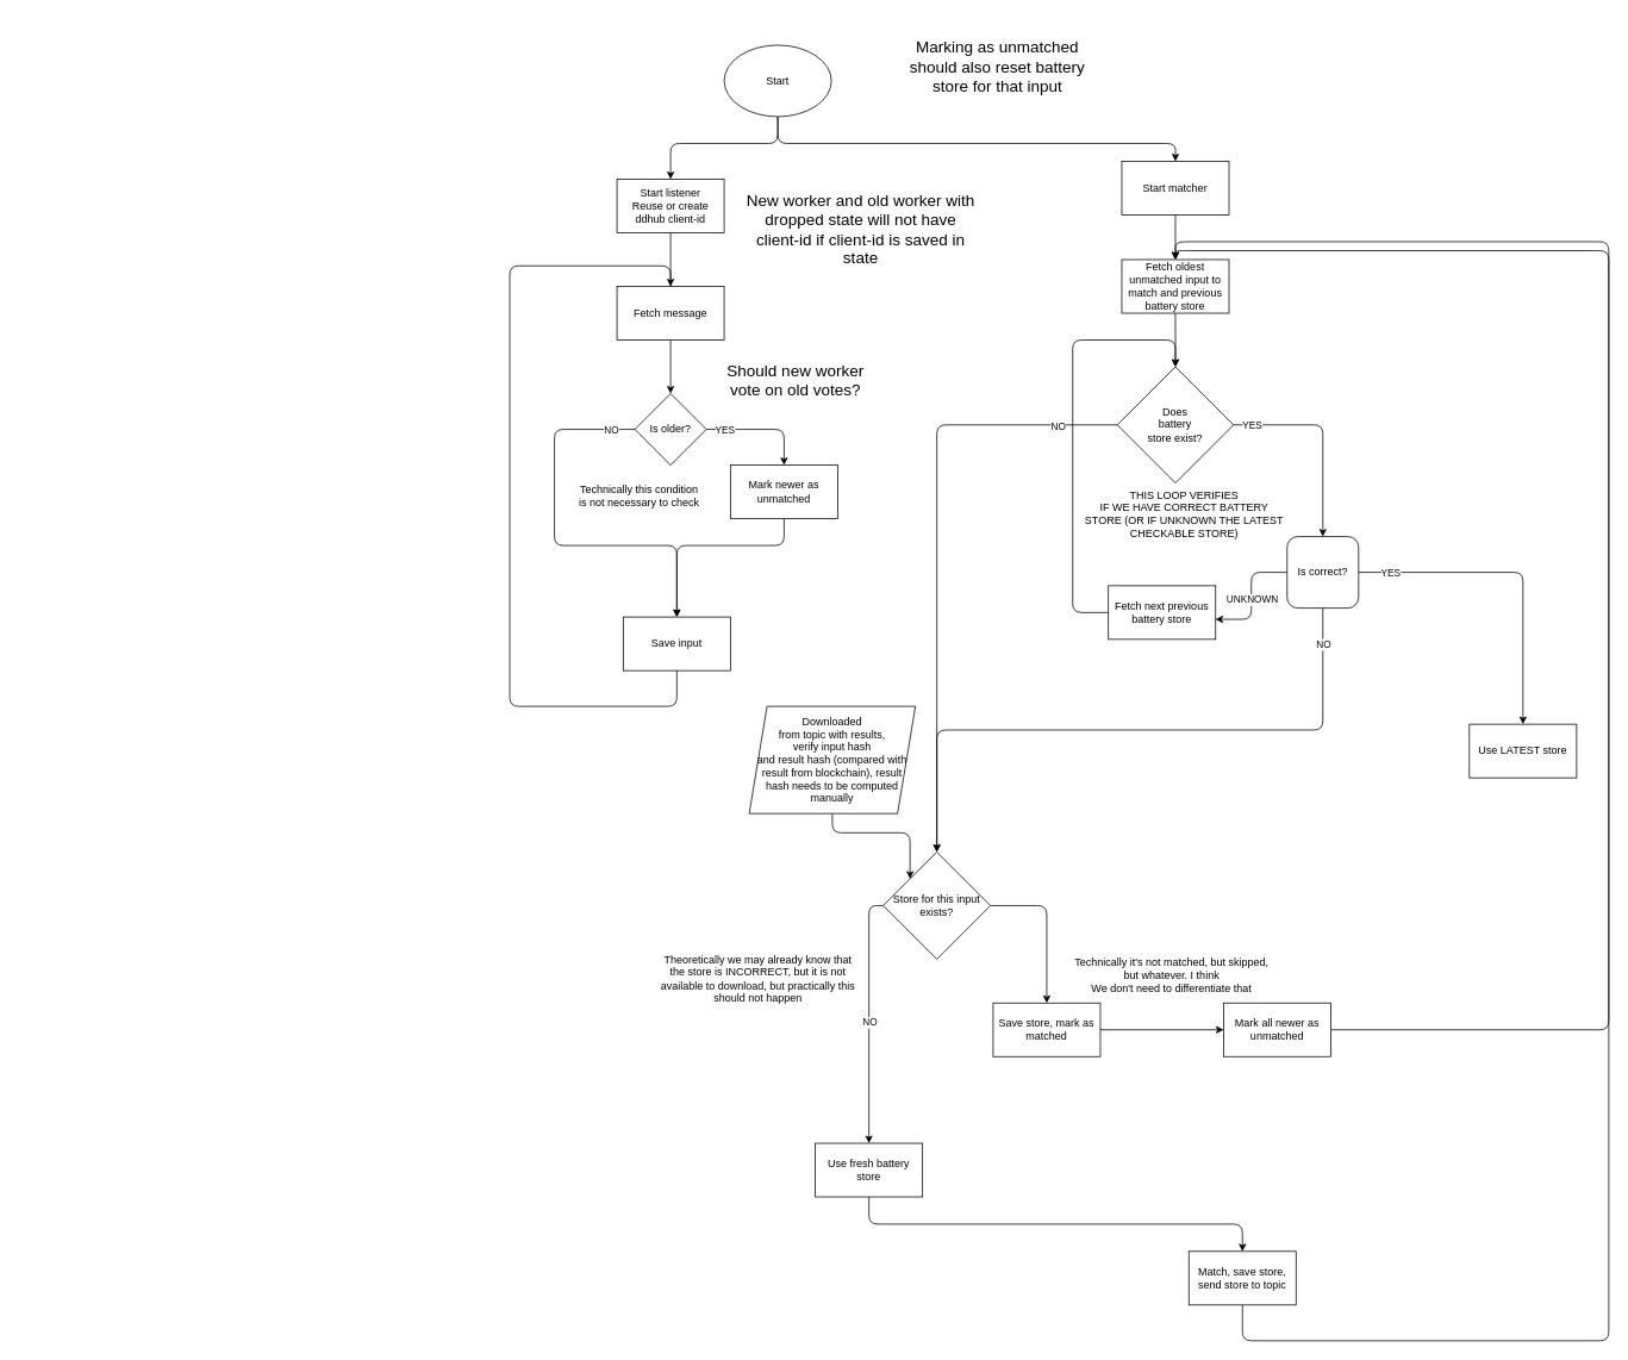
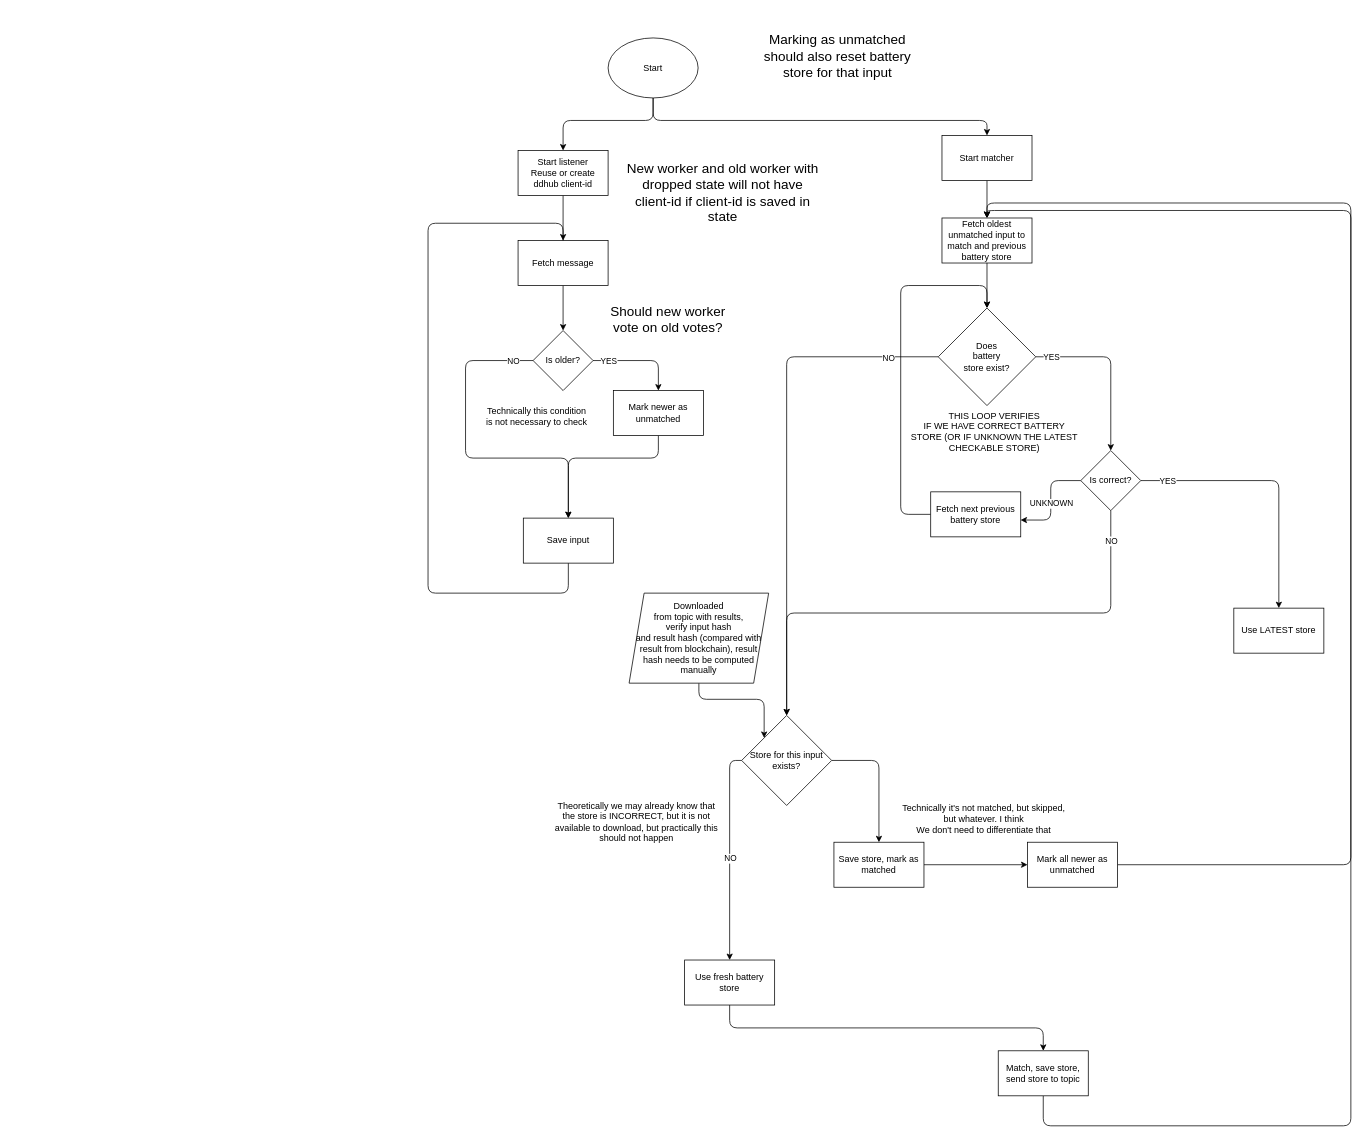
- <mxCell id="33" value="Is correct?" style="whiteSpace=wrap;html=1;rounded=1;" parent="1" vertex="1"><mxGeometry x="1440" y="600" width="80" height="80" as="geometry" /></mxCell>
+ <mxCell id="33" value="Is correct?" style="rhombus;whiteSpace=wrap;html=1;" parent="1" vertex="1"><mxGeometry x="1440" y="600" width="80" height="80" as="geometry" /></mxCell>
